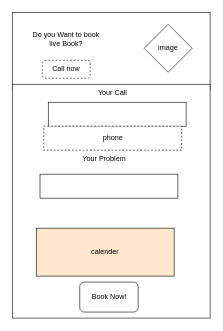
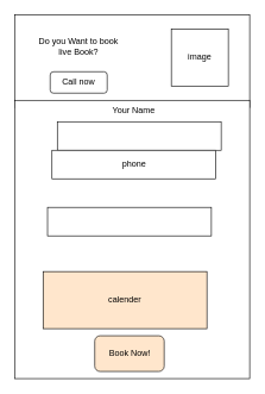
- <mxCell id="5" value="image" style="rhombus;whiteSpace=wrap;html=1;aspect=fixed;" vertex="1" parent="1"><mxGeometry x="240" y="40" width="80" height="80" as="geometry" /></mxCell>
+ <mxCell id="5" value="image" style="whiteSpace=wrap;html=1;aspect=fixed;" vertex="1" parent="1"><mxGeometry x="240" y="40" width="80" height="80" as="geometry" /></mxCell>
- <mxCell id="4" value="Call now" style="rounded=1;whiteSpace=wrap;html=1;dashed=1;" vertex="1" parent="1"><mxGeometry x="70" y="100" width="80" height="30" as="geometry" /></mxCell>
+ <mxCell id="4" value="Call now" style="rounded=1;whiteSpace=wrap;html=1;" vertex="1" parent="1"><mxGeometry x="70" y="100" width="80" height="30" as="geometry" /></mxCell>
- <mxCell id="8" value="Your Call" style="text;html=1;strokeColor=none;fillColor=none;align=center;verticalAlign=middle;whiteSpace=wrap;rounded=0;" vertex="1" parent="1"><mxGeometry x="155" y="140" width="65" height="30" as="geometry" /></mxCell>
+ <mxCell id="8" value="Your Name" style="text;html=1;strokeColor=none;fillColor=none;align=center;verticalAlign=middle;whiteSpace=wrap;rounded=0;" vertex="1" parent="1"><mxGeometry x="155" y="140" width="65" height="30" as="geometry" /></mxCell>
- <mxCell id="13" value="phone" style="rounded=0;whiteSpace=wrap;html=1;dashed=1;" vertex="1" parent="1"><mxGeometry x="72.5" y="210" width="230" height="40" as="geometry" /></mxCell>
+ <mxCell id="13" value="phone" style="rounded=0;whiteSpace=wrap;html=1;" vertex="1" parent="1"><mxGeometry x="72.5" y="210" width="230" height="40" as="geometry" /></mxCell>
- <mxCell id="10" value="Your Problem" style="text;html=1;strokeColor=none;fillColor=none;align=center;verticalAlign=middle;whiteSpace=wrap;rounded=0;" vertex="1" parent="1"><mxGeometry x="136.25" y="250" width="75" height="30" as="geometry" /></mxCell>
- <mxCell id="12" value="Book Now!" style="rounded=1;whiteSpace=wrap;html=1;" vertex="1" parent="1"><mxGeometry x="132.5" y="470" width="97.5" height="50" as="geometry" /></mxCell>
+ <mxCell id="12" value="Book Now!" style="rounded=1;whiteSpace=wrap;html=1;fillColor=#ffe6cc;" vertex="1" parent="1"><mxGeometry x="132.5" y="470" width="97.5" height="50" as="geometry" /></mxCell>
